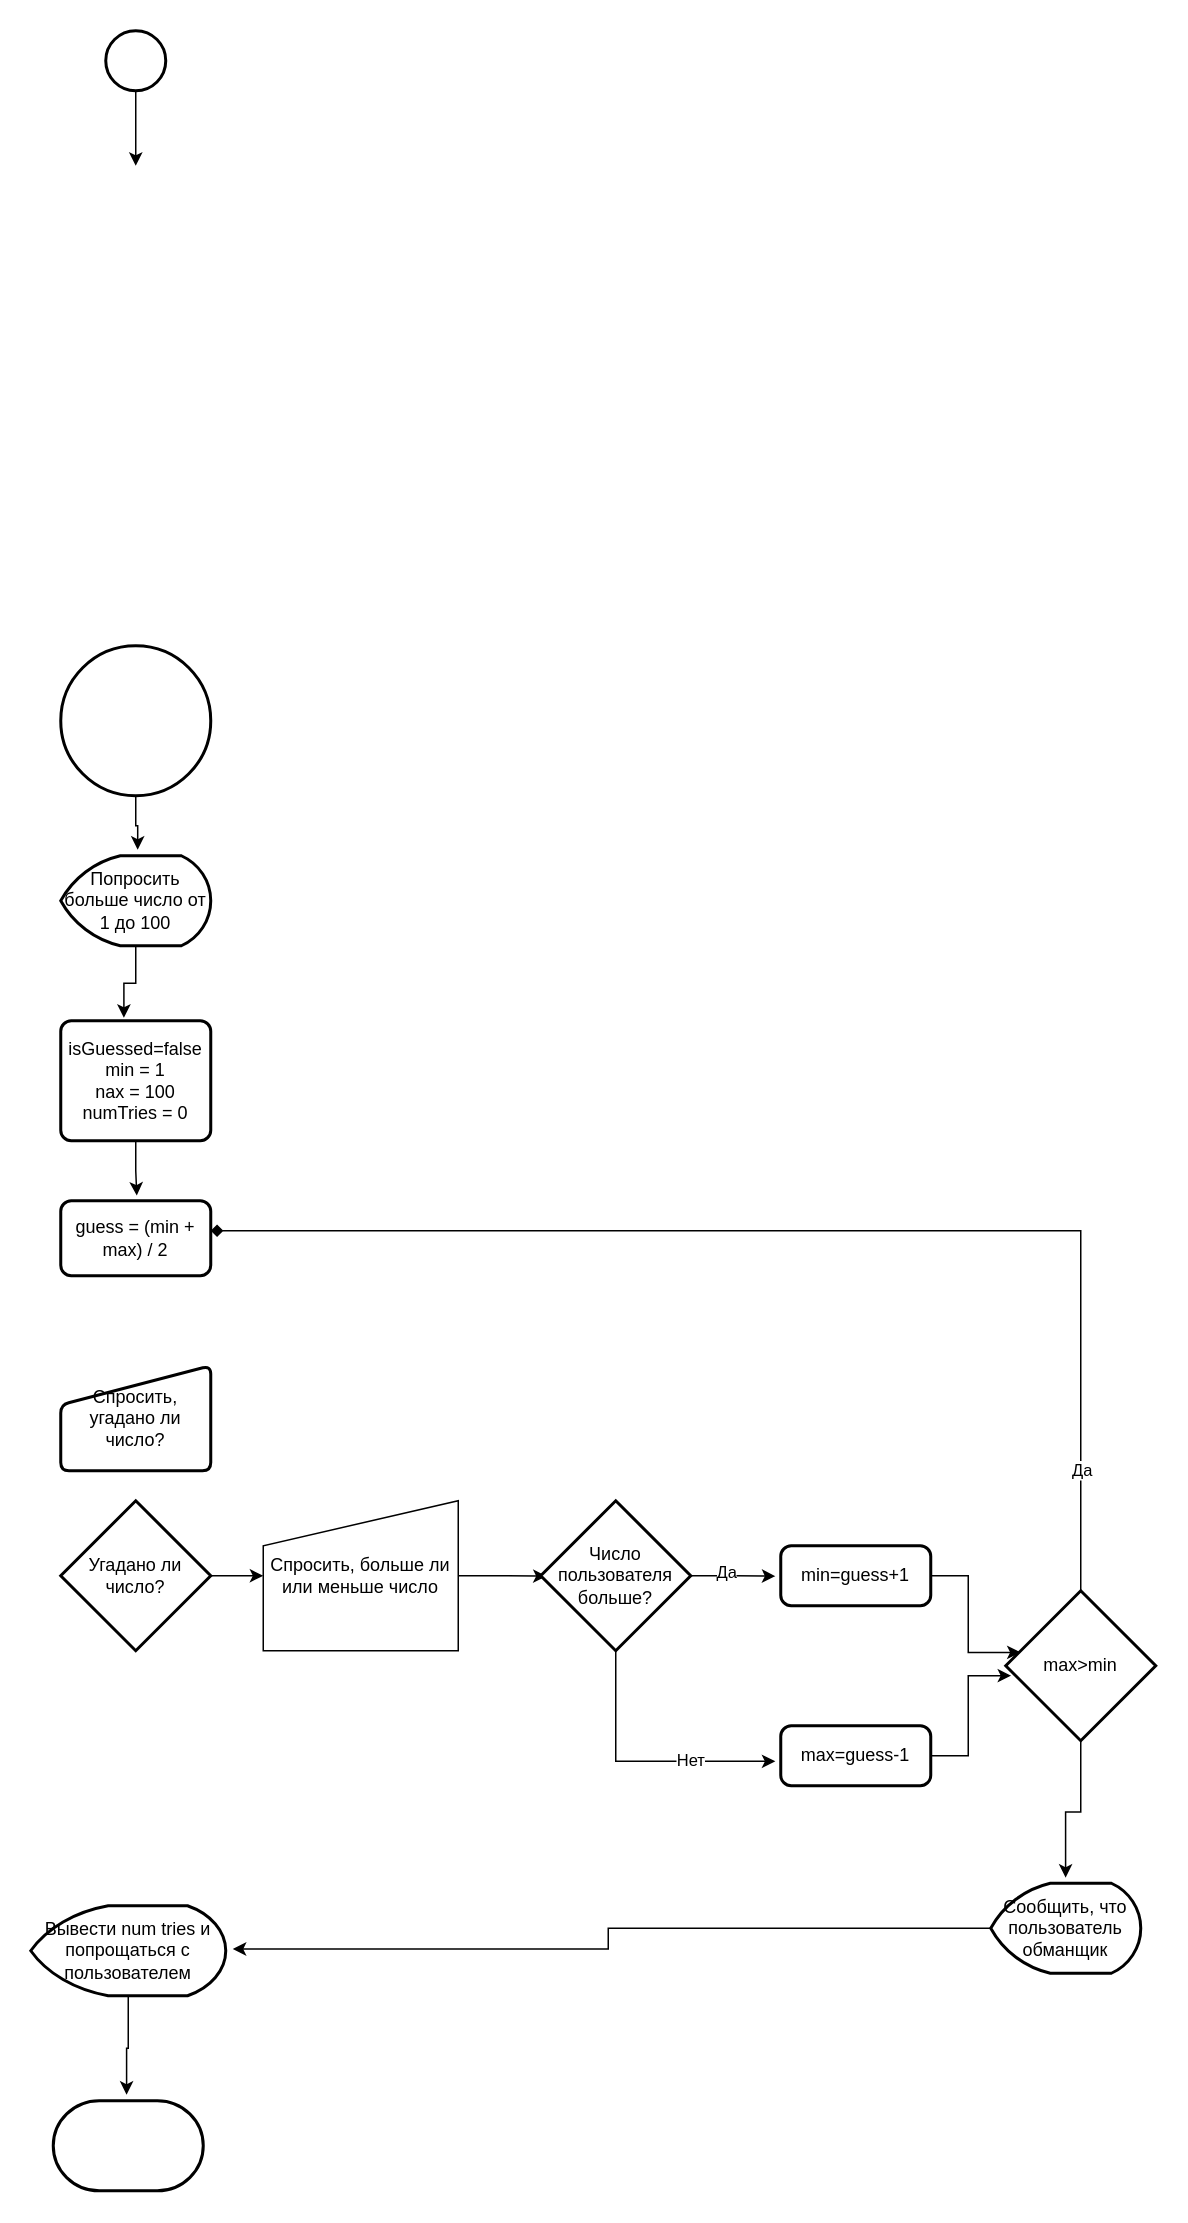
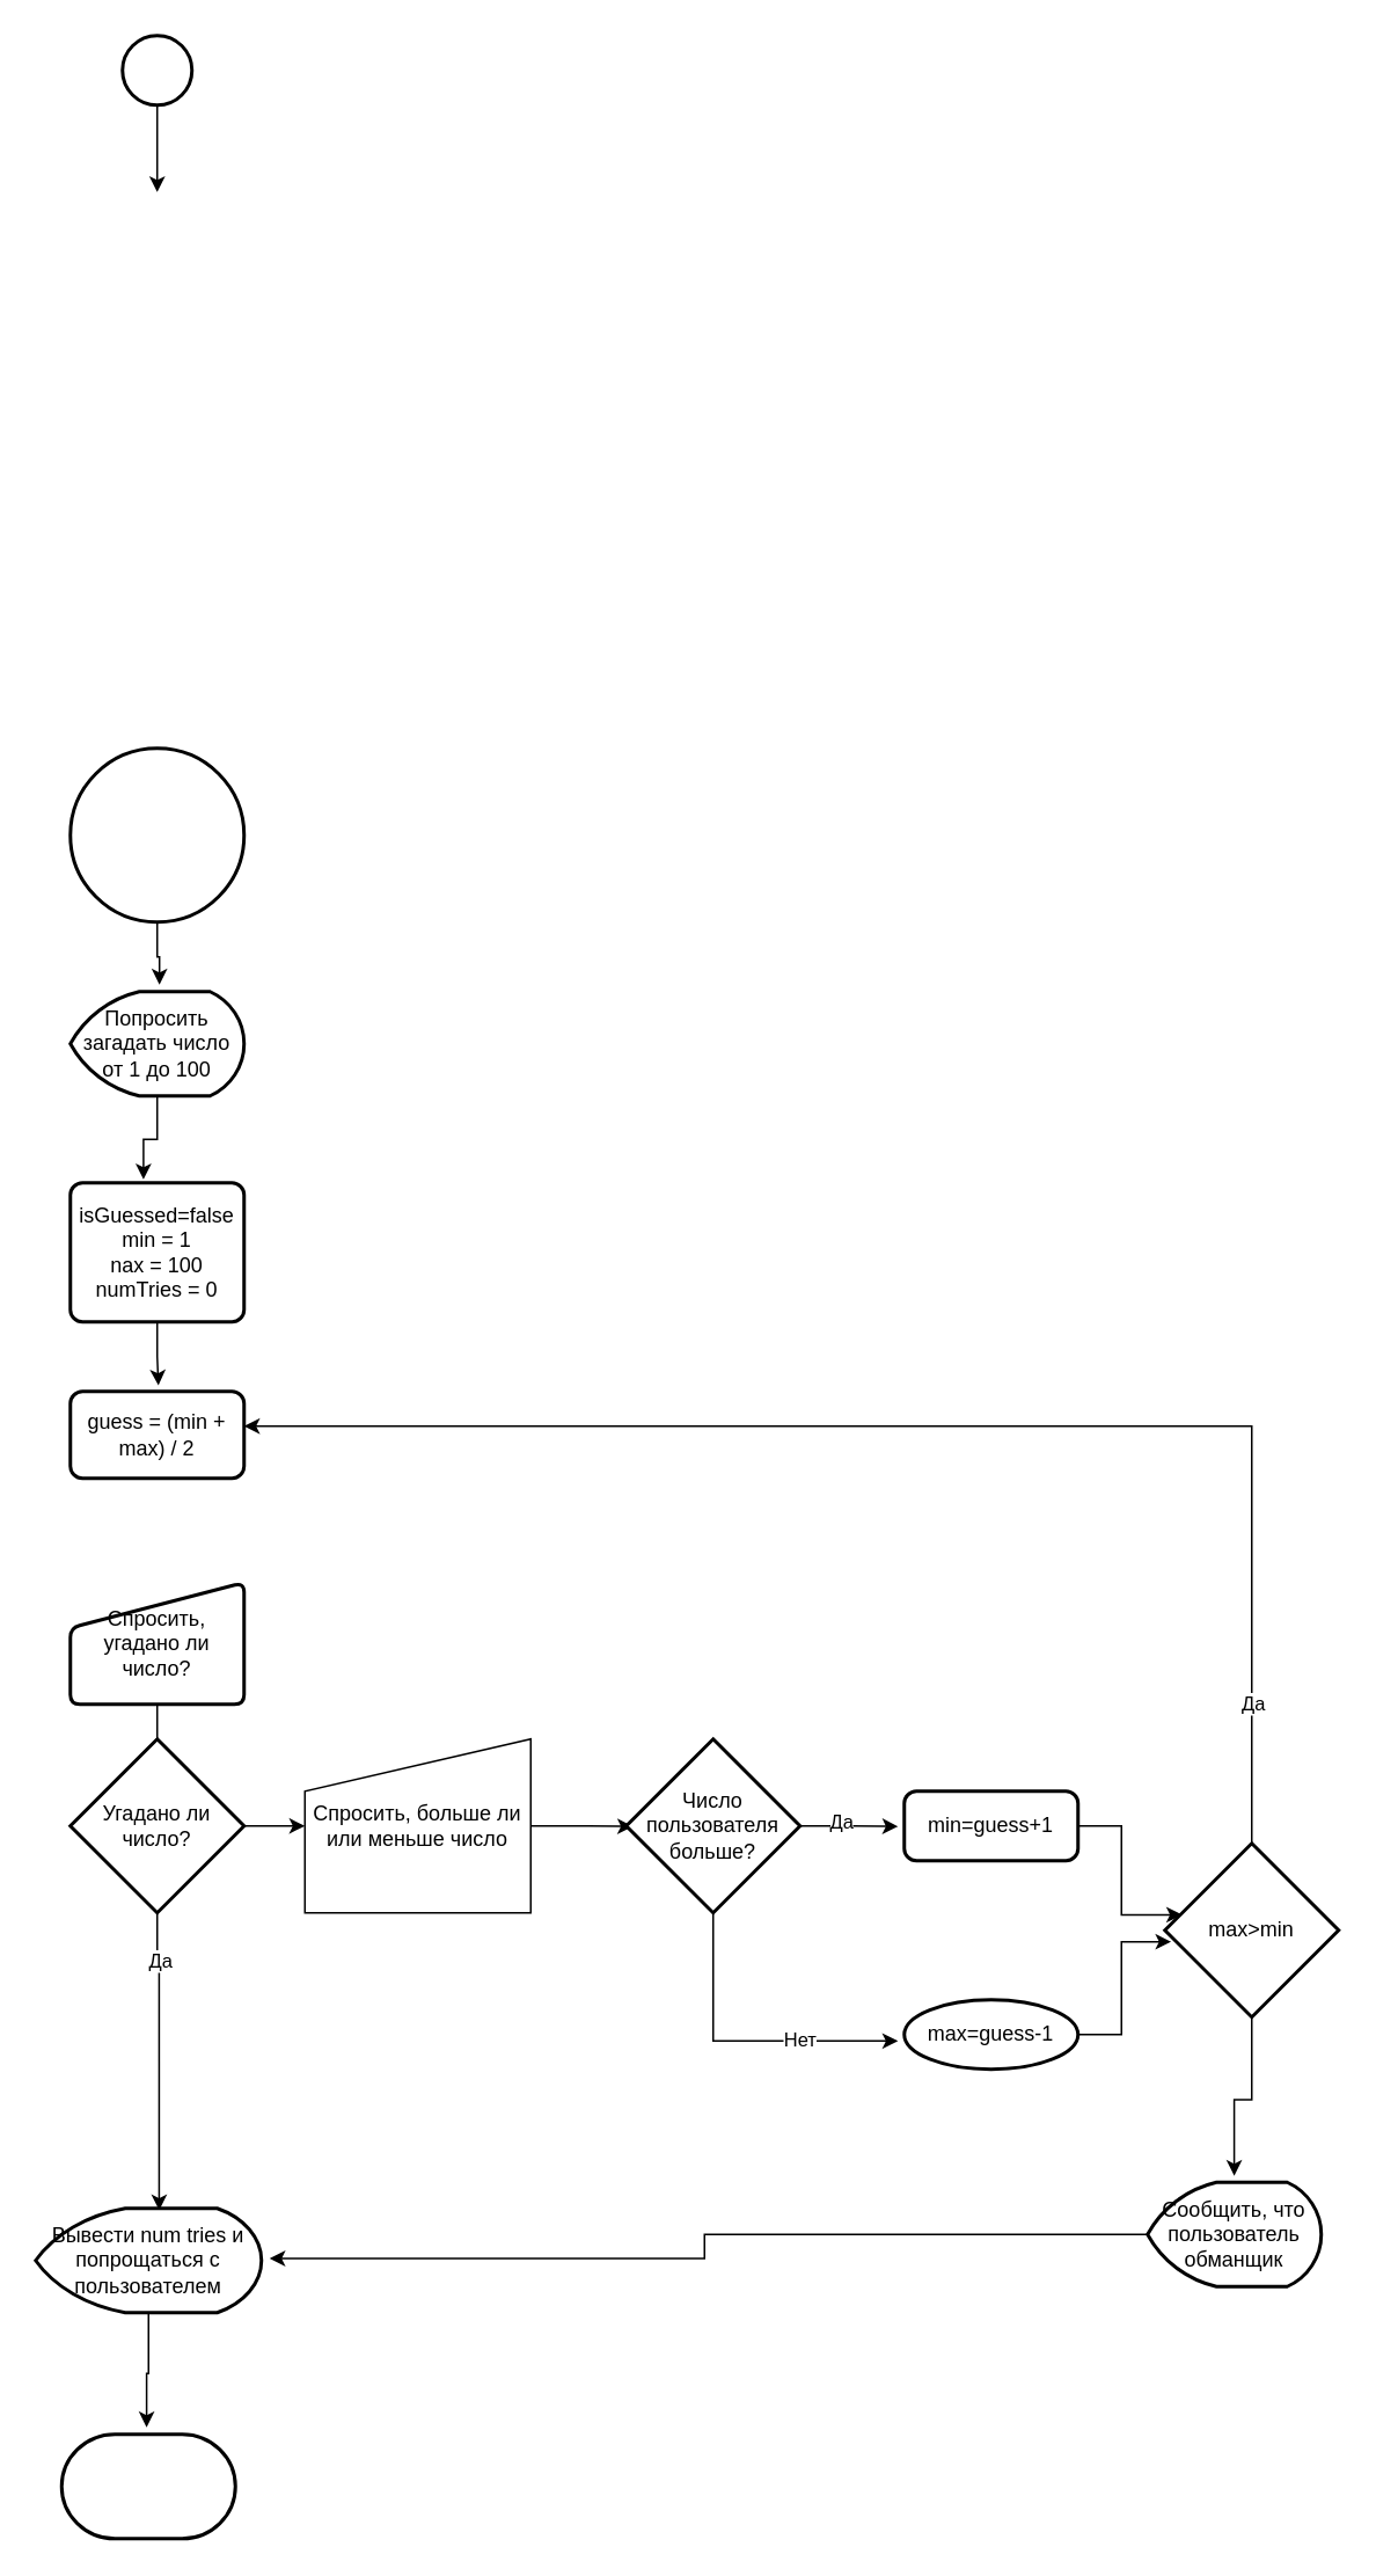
- <mxCell id="17" value="Попросить больше число от 1 до 100" style="strokeWidth=2;html=1;shape=mxgraph.flowchart.display;whiteSpace=wrap;" vertex="1" parent="1"><mxGeometry x="40" y="570" width="100" height="60" as="geometry" /></mxCell>
+ <mxCell id="17" value="Попросить загадать число от 1 до 100" style="strokeWidth=2;html=1;shape=mxgraph.flowchart.display;whiteSpace=wrap;" vertex="1" parent="1"><mxGeometry x="40" y="570" width="100" height="60" as="geometry" /></mxCell>
- <mxCell id="30" style="edgeStyle=orthogonalEdgeStyle;rounded=0;orthogonalLoop=1;jettySize=auto;html=1;entryX=1;entryY=0.4;entryDx=0;entryDy=0;entryPerimeter=0;endArrow=diamond;" edge="1" parent="1" source="33" target="18"><mxGeometry relative="1" as="geometry"><Array as="points"><mxPoint x="720" y="820" /></Array></mxGeometry></mxCell>
+ <mxCell id="30" style="edgeStyle=orthogonalEdgeStyle;rounded=0;orthogonalLoop=1;jettySize=auto;html=1;entryX=1;entryY=0.4;entryDx=0;entryDy=0;entryPerimeter=0;" edge="1" parent="1" source="33" target="18"><mxGeometry relative="1" as="geometry"><Array as="points"><mxPoint x="720" y="820" /></Array></mxGeometry></mxCell>
- <mxCell id="29" value="max=guess-1" style="rounded=1;whiteSpace=wrap;html=1;absoluteArcSize=1;arcSize=14;strokeWidth=2;" vertex="1" parent="1"><mxGeometry x="520" y="1150" width="100" height="40" as="geometry" /></mxCell>
+ <mxCell id="29" value="max=guess-1" style="ellipse;whiteSpace=wrap;html=1;absoluteArcSize=1;arcSize=14;strokeWidth=2;" vertex="1" parent="1"><mxGeometry x="520" y="1150" width="100" height="40" as="geometry" /></mxCell>
+ <mxCell id="2" style="edgeStyle=orthogonalEdgeStyle;rounded=0;orthogonalLoop=1;jettySize=auto;html=1;entryX=0.547;entryY=0.019;entryDx=0;entryDy=0;entryPerimeter=0;" parent="1" source="8" target="20" edge="1"><mxGeometry relative="1" as="geometry"><mxPoint x="90" y="1270" as="targetPoint" /></mxGeometry></mxCell>
+ <mxCell id="3" value="Да" style="edgeLabel;html=1;align=center;verticalAlign=middle;resizable=0;points=[];" parent="2" vertex="1" connectable="0"><mxGeometry x="0.576" y="-2" relative="1" as="geometry"><mxPoint x="2" y="-81" as="offset" /></mxGeometry></mxCell>
